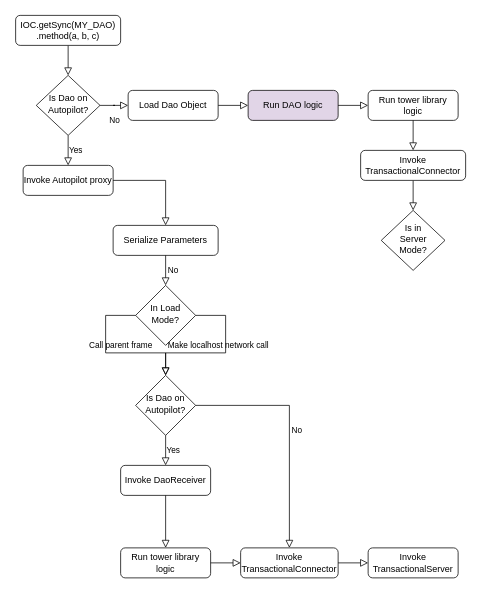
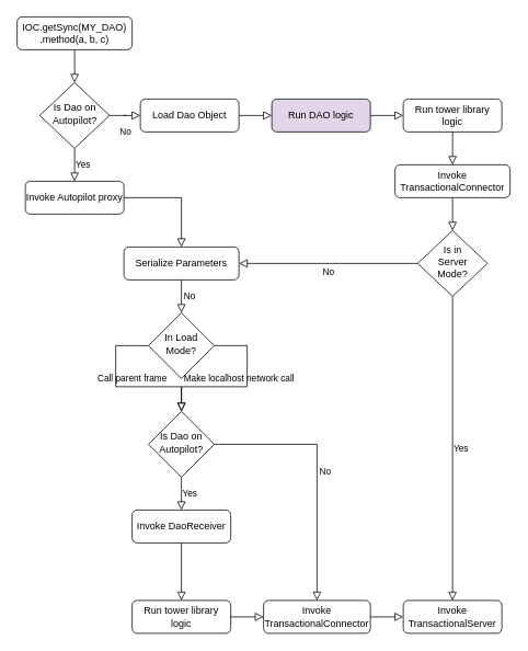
+ <mxCell id="29" value="No" style="edgeStyle=orthogonalEdgeStyle;rounded=0;html=1;jettySize=auto;orthogonalLoop=1;fontSize=11;endArrow=block;endFill=0;endSize=8;strokeWidth=1;shadow=0;labelBackgroundColor=none;exitX=0;exitY=0.5;exitDx=0;exitDy=0;startArrow=none;entryX=1;entryY=0.5;entryDx=0;entryDy=0;" parent="1" source="28" target="33" edge="1"><mxGeometry y="10" relative="1" as="geometry"><mxPoint as="offset" /><mxPoint x="460" y="150" as="sourcePoint" /><mxPoint x="430" y="320" as="targetPoint" /><Array as="points" /></mxGeometry></mxCell>
+ <mxCell id="30" value="Yes" style="edgeStyle=orthogonalEdgeStyle;rounded=0;html=1;jettySize=auto;orthogonalLoop=1;fontSize=11;endArrow=block;endFill=0;endSize=8;strokeWidth=1;shadow=0;labelBackgroundColor=none;exitX=0.5;exitY=1;exitDx=0;exitDy=0;entryX=0.5;entryY=0;entryDx=0;entryDy=0;" parent="1" source="28" target="25" edge="1"><mxGeometry y="10" relative="1" as="geometry"><mxPoint as="offset" /><mxPoint x="100" y="190" as="sourcePoint" /><mxPoint x="550" y="520" as="targetPoint" /></mxGeometry></mxCell>
